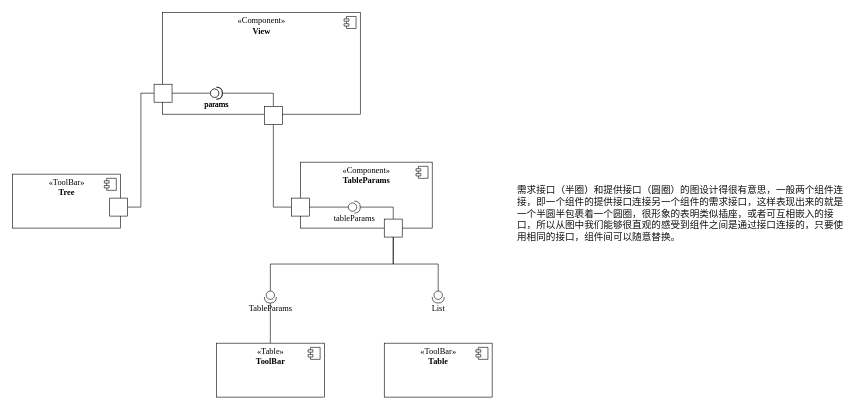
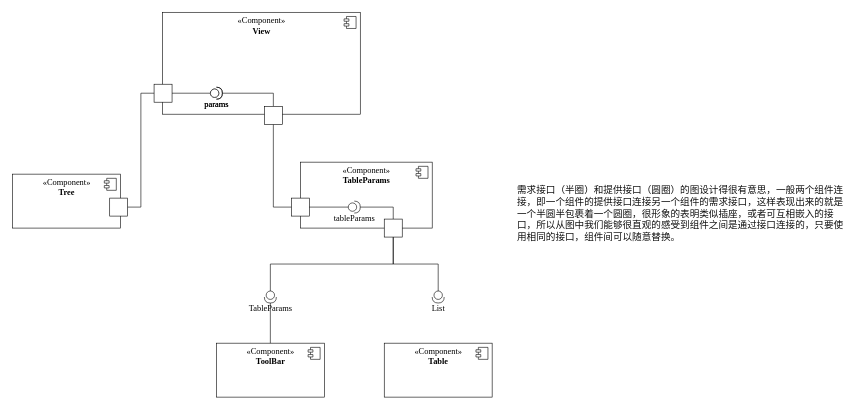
- <mxCell id="8" value="«ToolBar»&lt;br&gt;&lt;b&gt;Tree&lt;/b&gt;" style="html=1;dropTarget=0;fontFamily=阿里汉仪智能黑体;fontSource=https%3A%2F%2Fhellowebfonts.oss-cn-beijing.aliyuncs.com%2F698F3099-E62F-4C3B-B30A-04FB735069FE%2F202209%2F44C5C1037925EC78.ttf;fontSize=14;verticalAlign=top;" parent="1" vertex="1"><mxGeometry x="20" y="290" width="180" height="90" as="geometry" /></mxCell>
+ <mxCell id="8" value="«Component»&lt;br&gt;&lt;b&gt;Tree&lt;/b&gt;" style="html=1;dropTarget=0;fontFamily=阿里汉仪智能黑体;fontSource=https%3A%2F%2Fhellowebfonts.oss-cn-beijing.aliyuncs.com%2F698F3099-E62F-4C3B-B30A-04FB735069FE%2F202209%2F44C5C1037925EC78.ttf;fontSize=14;verticalAlign=top;" parent="1" vertex="1"><mxGeometry x="20" y="290" width="180" height="90" as="geometry" /></mxCell>
- <mxCell id="4" value="«Table»&lt;br&gt;&lt;b&gt;ToolBar&lt;/b&gt;" style="html=1;dropTarget=0;fontFamily=阿里汉仪智能黑体;fontSource=https%3A%2F%2Fhellowebfonts.oss-cn-beijing.aliyuncs.com%2F698F3099-E62F-4C3B-B30A-04FB735069FE%2F202209%2F44C5C1037925EC78.ttf;fontSize=14;verticalAlign=top;" parent="1" vertex="1"><mxGeometry x="360" y="572" width="180" height="90" as="geometry" /></mxCell>
+ <mxCell id="4" value="«Component»&lt;br&gt;&lt;b&gt;ToolBar&lt;/b&gt;" style="html=1;dropTarget=0;fontFamily=阿里汉仪智能黑体;fontSource=https%3A%2F%2Fhellowebfonts.oss-cn-beijing.aliyuncs.com%2F698F3099-E62F-4C3B-B30A-04FB735069FE%2F202209%2F44C5C1037925EC78.ttf;fontSize=14;verticalAlign=top;" parent="1" vertex="1"><mxGeometry x="360" y="572" width="180" height="90" as="geometry" /></mxCell>
- <mxCell id="6" value="«ToolBar»&lt;br&gt;&lt;b&gt;Table&lt;/b&gt;" style="html=1;dropTarget=0;fontFamily=阿里汉仪智能黑体;fontSource=https%3A%2F%2Fhellowebfonts.oss-cn-beijing.aliyuncs.com%2F698F3099-E62F-4C3B-B30A-04FB735069FE%2F202209%2F44C5C1037925EC78.ttf;fontSize=14;verticalAlign=top;" parent="1" vertex="1"><mxGeometry x="640" y="572" width="180" height="90" as="geometry" /></mxCell>
+ <mxCell id="6" value="«Component»&lt;br&gt;&lt;b&gt;Table&lt;/b&gt;" style="html=1;dropTarget=0;fontFamily=阿里汉仪智能黑体;fontSource=https%3A%2F%2Fhellowebfonts.oss-cn-beijing.aliyuncs.com%2F698F3099-E62F-4C3B-B30A-04FB735069FE%2F202209%2F44C5C1037925EC78.ttf;fontSize=14;verticalAlign=top;" parent="1" vertex="1"><mxGeometry x="640" y="572" width="180" height="90" as="geometry" /></mxCell>
